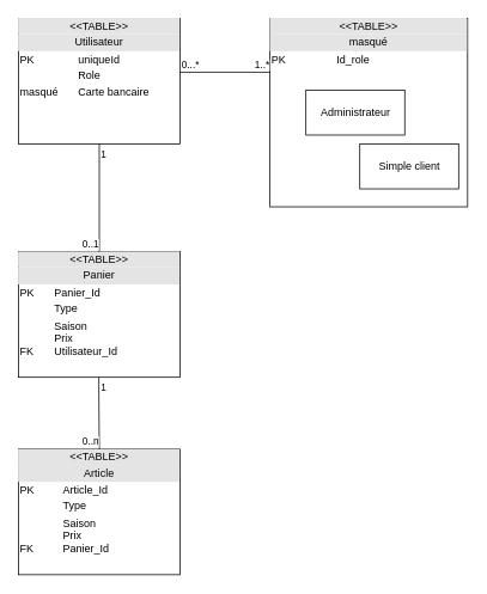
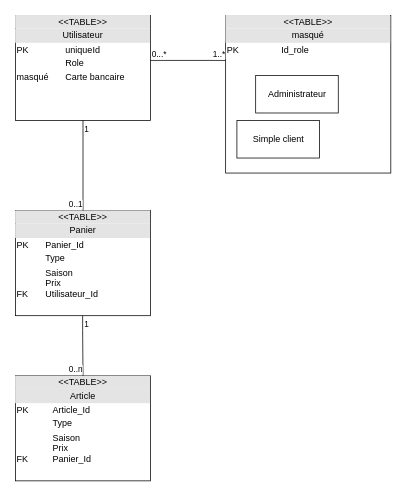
- <mxCell id="7" value="Simple client" style="html=1;" parent="1" vertex="1"><mxGeometry x="400" y="160" width="110" height="50" as="geometry" /></mxCell>
+ <mxCell id="7" value="Simple client" style="html=1;" parent="1" vertex="1"><mxGeometry x="315" y="160" width="110" height="50" as="geometry" /></mxCell>
